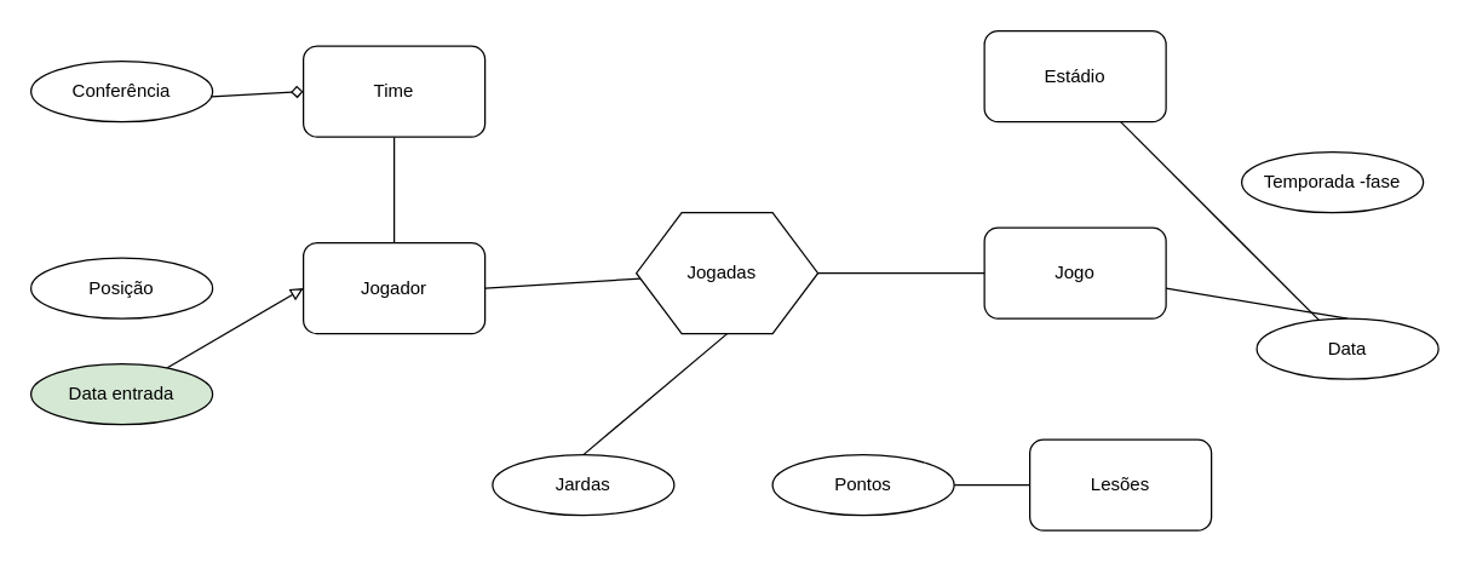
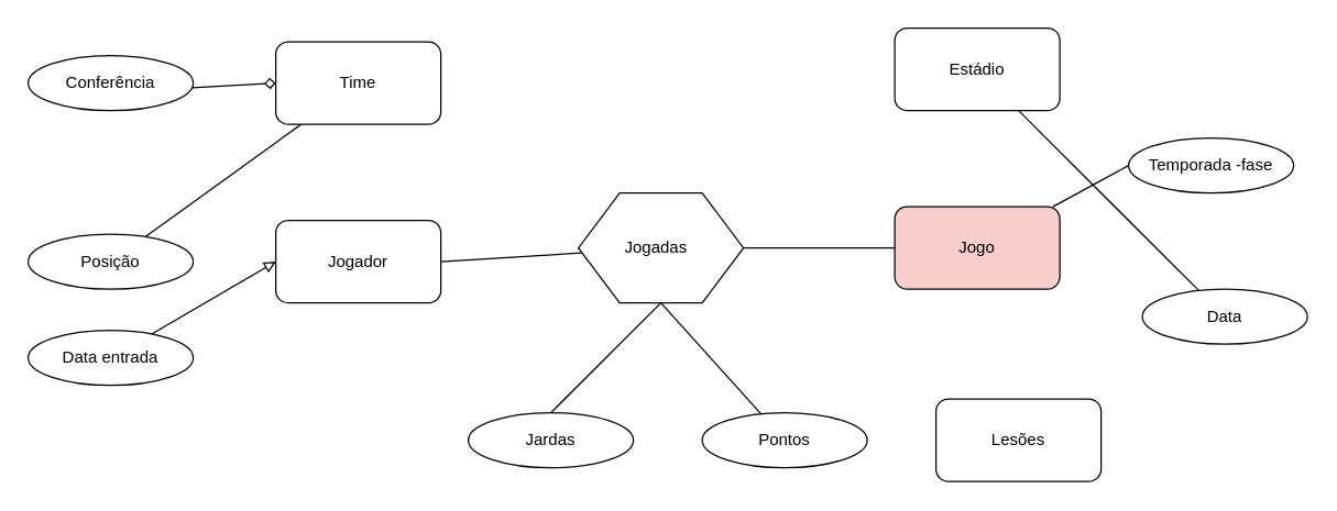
- <mxCell id="6" style="edgeStyle=none;rounded=0;orthogonalLoop=1;jettySize=auto;html=1;endArrow=none;endFill=0;" edge="1" parent="1" source="7" target="3"><mxGeometry relative="1" as="geometry" /></mxCell>
+ <mxCell id="6" style="edgeStyle=none;rounded=0;orthogonalLoop=1;jettySize=auto;html=1;endArrow=none;endFill=0;" edge="1" parent="1" source="7" target="22"><mxGeometry relative="1" as="geometry" /></mxCell>
+ <mxCell id="9" style="edgeStyle=none;rounded=0;orthogonalLoop=1;jettySize=auto;html=1;entryX=0;entryY=0.5;entryDx=0;entryDy=0;endArrow=none;endFill=0;" edge="1" parent="1" source="10" target="14"><mxGeometry relative="1" as="geometry" /></mxCell>
- <mxCell id="10" value="Jogo" style="rounded=1;whiteSpace=wrap;html=1;" vertex="1" parent="1"><mxGeometry x="650" y="150" width="120" height="60" as="geometry" /></mxCell>
+ <mxCell id="10" value="Jogo" style="rounded=1;whiteSpace=wrap;html=1;fillColor=#f8cecc;" vertex="1" parent="1"><mxGeometry x="650" y="150" width="120" height="60" as="geometry" /></mxCell>
- <mxCell id="8" style="rounded=0;orthogonalLoop=1;jettySize=auto;html=1;entryX=0.5;entryY=0;entryDx=0;entryDy=0;endArrow=none;endFill=0;" edge="1" parent="1" source="10" target="11"><mxGeometry relative="1" as="geometry" /></mxCell>
- <mxCell id="24" value="Data entrada" style="ellipse;whiteSpace=wrap;html=1;fillColor=#d5e8d4;" vertex="1" parent="1"><mxGeometry x="20" y="240" width="120" height="40" as="geometry" /></mxCell>
+ <mxCell id="24" value="Data entrada" style="ellipse;whiteSpace=wrap;html=1;" vertex="1" parent="1"><mxGeometry x="20" y="240" width="120" height="40" as="geometry" /></mxCell>
- <mxCell id="17" value="Jardas" style="ellipse;whiteSpace=wrap;html=1;" vertex="1" parent="1"><mxGeometry x="325" y="300" width="120" height="40" as="geometry" /></mxCell>
+ <mxCell id="17" value="Jardas" style="ellipse;whiteSpace=wrap;html=1;" vertex="1" parent="1"><mxGeometry x="340" y="300" width="120" height="40" as="geometry" /></mxCell>
- <mxCell id="15" style="edgeStyle=none;rounded=0;orthogonalLoop=1;jettySize=auto;html=1;endArrow=none;endFill=0;" edge="1" parent="1" source="16" target="13"><mxGeometry relative="1" as="geometry" /></mxCell>
+ <mxCell id="15" style="edgeStyle=none;rounded=0;orthogonalLoop=1;jettySize=auto;html=1;entryX=0.5;entryY=1;entryDx=0;entryDy=0;endArrow=none;endFill=0;" edge="1" parent="1" source="16" target="21"><mxGeometry relative="1" as="geometry" /></mxCell>
